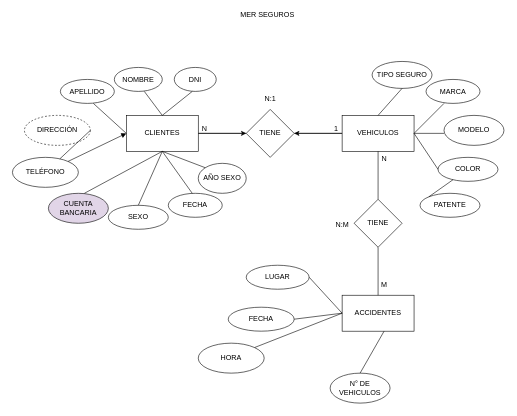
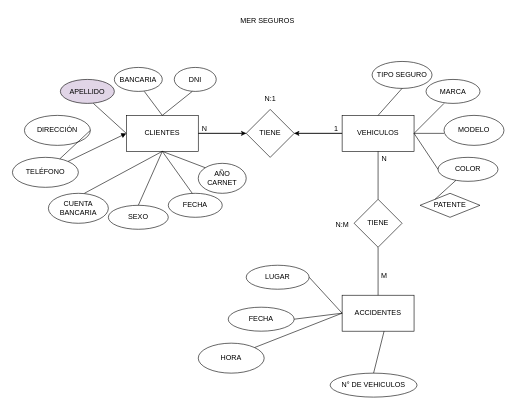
- <mxCell id="55" value="MER SEGUROS" style="text;html=1;align=center;verticalAlign=middle;resizable=0;points=[];autosize=1;strokeColor=none;fillColor=none;" vertex="1" parent="1"><mxGeometry x="390" y="10" width="110" height="30" as="geometry" /></mxCell>
+ <mxCell id="55" value="MER SEGUROS" style="text;html=1;align=center;verticalAlign=middle;resizable=0;points=[];autosize=1;strokeColor=none;fillColor=none;" vertex="1" parent="1"><mxGeometry x="390" y="20" width="110" height="30" as="geometry" /></mxCell>
- <mxCell id="14" value="NOMBRE" style="ellipse;whiteSpace=wrap;html=1;" vertex="1" parent="1"><mxGeometry x="190" y="112" width="80" height="40" as="geometry" /></mxCell>
+ <mxCell id="14" value="BANCARIA" style="ellipse;whiteSpace=wrap;html=1;" vertex="1" parent="1"><mxGeometry x="190" y="112" width="80" height="40" as="geometry" /></mxCell>
- <mxCell id="15" value="APELLIDO" style="ellipse;whiteSpace=wrap;html=1;" vertex="1" parent="1"><mxGeometry x="100" y="132" width="90" height="40" as="geometry" /></mxCell>
+ <mxCell id="15" value="APELLIDO" style="ellipse;whiteSpace=wrap;html=1;fillColor=#e1d5e7;" vertex="1" parent="1"><mxGeometry x="100" y="132" width="90" height="40" as="geometry" /></mxCell>
- <mxCell id="16" value="DIRECCIÓN" style="ellipse;whiteSpace=wrap;html=1;dashed=1;" vertex="1" parent="1"><mxGeometry x="40" y="192" width="110" height="50" as="geometry" /></mxCell>
+ <mxCell id="16" value="DIRECCIÓN" style="ellipse;whiteSpace=wrap;html=1;" vertex="1" parent="1"><mxGeometry x="40" y="192" width="110" height="50" as="geometry" /></mxCell>
- <mxCell id="21" value="AÑO SEXO" style="ellipse;whiteSpace=wrap;html=1;" vertex="1" parent="1"><mxGeometry x="330" y="272" width="80" height="50" as="geometry" /></mxCell>
+ <mxCell id="21" value="AÑO CARNET" style="ellipse;whiteSpace=wrap;html=1;" vertex="1" parent="1"><mxGeometry x="330" y="272" width="80" height="50" as="geometry" /></mxCell>
- <mxCell id="35" value="PATENTE" style="ellipse;whiteSpace=wrap;html=1;" vertex="1" parent="1"><mxGeometry x="700" y="322" width="100" height="40" as="geometry" /></mxCell>
+ <mxCell id="35" value="PATENTE" style="rhombus;whiteSpace=wrap;html=1;" vertex="1" parent="1"><mxGeometry x="700" y="322" width="100" height="40" as="geometry" /></mxCell>
- <mxCell id="18" value="CUENTA BANCARIA" style="ellipse;whiteSpace=wrap;html=1;fillColor=#e1d5e7;" vertex="1" parent="1"><mxGeometry x="80" y="322" width="100" height="50" as="geometry" /></mxCell>
+ <mxCell id="18" value="CUENTA BANCARIA" style="ellipse;whiteSpace=wrap;html=1;" vertex="1" parent="1"><mxGeometry x="80" y="322" width="100" height="50" as="geometry" /></mxCell>
- <mxCell id="52" value="M" style="text;html=1;align=center;verticalAlign=middle;resizable=0;points=[];autosize=1;strokeColor=none;fillColor=none;" vertex="1" parent="1"><mxGeometry x="625" y="460" width="30" height="30" as="geometry" /></mxCell>
+ <mxCell id="52" value="M" style="text;html=1;align=center;verticalAlign=middle;resizable=0;points=[];autosize=1;strokeColor=none;fillColor=none;" vertex="1" parent="1"><mxGeometry x="625" y="445" width="30" height="30" as="geometry" /></mxCell>
- <mxCell id="44" value="N° DE VEHICULOS" style="ellipse;whiteSpace=wrap;html=1;" vertex="1" parent="1"><mxGeometry x="550" y="622" width="100" height="50" as="geometry" /></mxCell>
+ <mxCell id="44" value="N° DE VEHICULOS" style="ellipse;whiteSpace=wrap;html=1;" vertex="1" parent="1"><mxGeometry x="550" y="622" width="145" height="40" as="geometry" /></mxCell>
